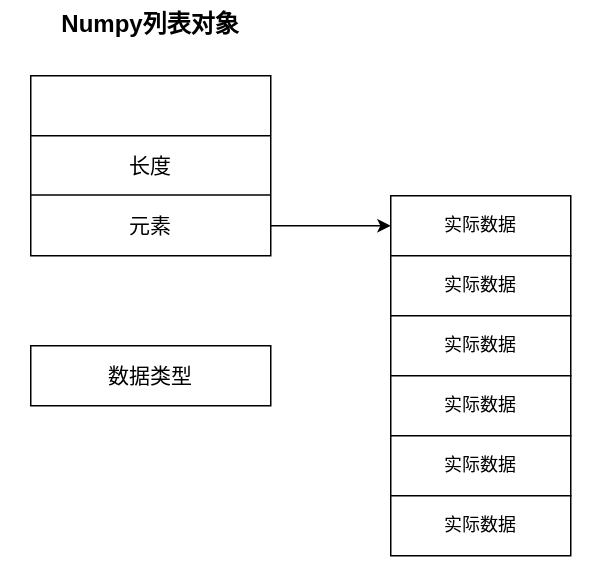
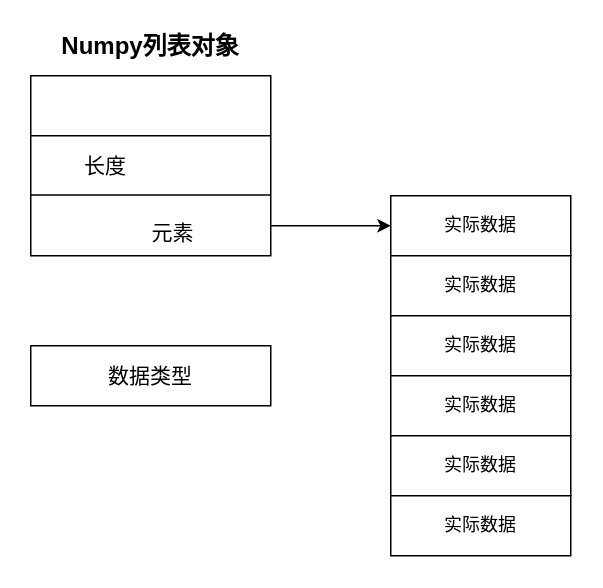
- <mxCell id="14" value="&lt;font style=&quot;font-size: 16px&quot;&gt;&lt;b&gt;Numpy列表对象&lt;/b&gt;&lt;/font&gt;" style="text;html=1;strokeColor=none;fillColor=none;align=center;verticalAlign=middle;whiteSpace=wrap;rounded=0;" vertex="1" parent="1"><mxGeometry x="35" y="5" width="130" height="20" as="geometry" /></mxCell>
+ <mxCell id="14" value="&lt;font style=&quot;font-size: 16px&quot;&gt;&lt;b&gt;Numpy列表对象&lt;/b&gt;&lt;/font&gt;" style="text;html=1;strokeColor=none;fillColor=none;align=center;verticalAlign=middle;whiteSpace=wrap;rounded=0;" vertex="1" parent="1"><mxGeometry x="35" y="20" width="130" height="20" as="geometry" /></mxCell>
- <mxCell id="3" value="&lt;font style=&quot;font-size: 14px&quot;&gt;长度&lt;/font&gt;" style="text;html=1;strokeColor=none;fillColor=none;align=center;verticalAlign=middle;whiteSpace=wrap;rounded=0;" vertex="1" parent="1"><mxGeometry x="80" y="100" width="40" height="20" as="geometry" /></mxCell>
+ <mxCell id="3" value="&lt;font style=&quot;font-size: 14px&quot;&gt;长度&lt;/font&gt;" style="text;html=1;strokeColor=none;fillColor=none;align=center;verticalAlign=middle;whiteSpace=wrap;rounded=0;" vertex="1" parent="1"><mxGeometry x="50" y="100" width="40" height="20" as="geometry" /></mxCell>
- <mxCell id="4" value="&lt;font style=&quot;font-size: 14px&quot;&gt;元素&lt;/font&gt;&lt;br&gt;" style="text;html=1;strokeColor=none;fillColor=none;align=center;verticalAlign=middle;whiteSpace=wrap;rounded=0;" vertex="1" parent="1"><mxGeometry x="80" y="140" width="40" height="20" as="geometry" /></mxCell>
+ <mxCell id="4" value="&lt;font style=&quot;font-size: 14px&quot;&gt;元素&lt;/font&gt;&lt;br&gt;" style="text;html=1;strokeColor=none;fillColor=none;align=center;verticalAlign=middle;whiteSpace=wrap;rounded=0;" vertex="1" parent="1"><mxGeometry x="95" y="145" width="40" height="20" as="geometry" /></mxCell>
